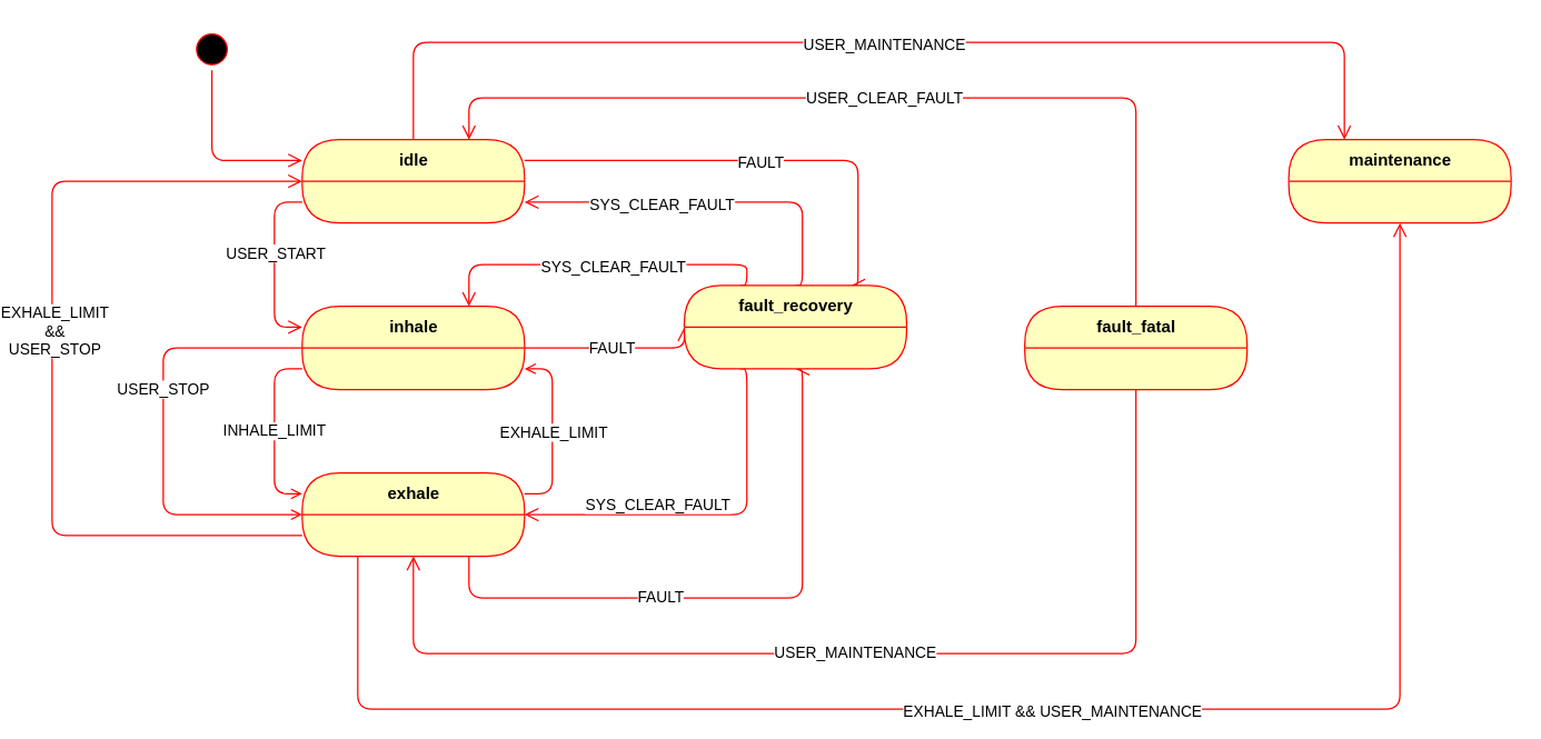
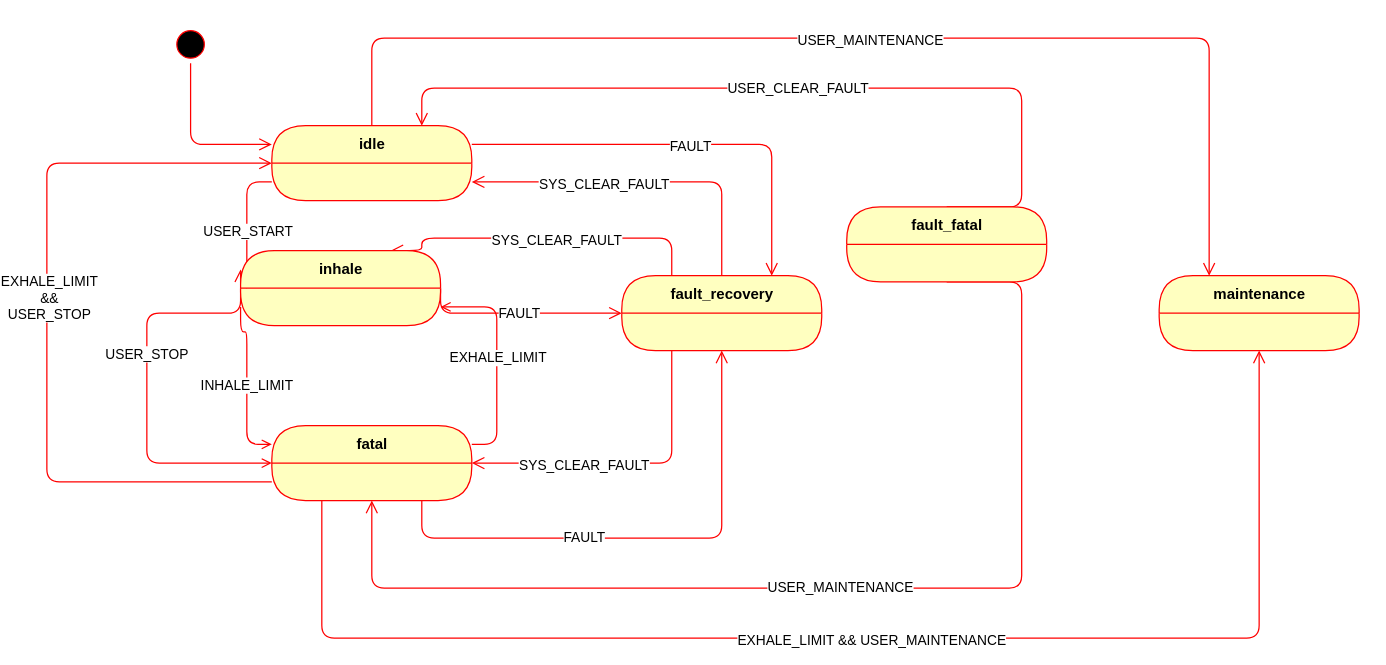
- <mxCell id="34" value="maintenance" style="swimlane;html=1;fontStyle=1;align=center;verticalAlign=middle;childLayout=stackLayout;horizontal=1;startSize=30;horizontalStack=0;resizeParent=0;resizeLast=1;container=0;fontColor=#000000;collapsible=0;rounded=1;arcSize=30;strokeColor=#ff0000;fillColor=#ffffc0;swimlaneFillColor=#ffffc0;dropTarget=0;" vertex="1" parent="1"><mxGeometry x="910" y="100" width="160" height="60" as="geometry" /></mxCell>
+ <mxCell id="34" value="maintenance" style="swimlane;html=1;fontStyle=1;align=center;verticalAlign=middle;childLayout=stackLayout;horizontal=1;startSize=30;horizontalStack=0;resizeParent=0;resizeLast=1;container=0;fontColor=#000000;collapsible=0;rounded=1;arcSize=30;strokeColor=#ff0000;fillColor=#ffffc0;swimlaneFillColor=#ffffc0;dropTarget=0;" vertex="1" parent="1"><mxGeometry x="910" y="220" width="160" height="60" as="geometry" /></mxCell>
- <mxCell id="32" value="fault_recovery" style="swimlane;html=1;fontStyle=1;align=center;verticalAlign=middle;childLayout=stackLayout;horizontal=1;startSize=30;horizontalStack=0;resizeParent=0;resizeLast=1;container=0;fontColor=#000000;collapsible=0;rounded=1;arcSize=30;strokeColor=#ff0000;fillColor=#ffffc0;swimlaneFillColor=#ffffc0;dropTarget=0;" vertex="1" parent="1"><mxGeometry x="475" y="205" width="160" height="60" as="geometry" /></mxCell>
+ <mxCell id="32" value="fault_recovery" style="swimlane;html=1;fontStyle=1;align=center;verticalAlign=middle;childLayout=stackLayout;horizontal=1;startSize=30;horizontalStack=0;resizeParent=0;resizeLast=1;container=0;fontColor=#000000;collapsible=0;rounded=1;arcSize=30;strokeColor=#ff0000;fillColor=#ffffc0;swimlaneFillColor=#ffffc0;dropTarget=0;" vertex="1" parent="1"><mxGeometry x="480" y="220" width="160" height="60" as="geometry" /></mxCell>
- <mxCell id="31" value="inhale" style="swimlane;html=1;fontStyle=1;align=center;verticalAlign=middle;childLayout=stackLayout;horizontal=1;startSize=30;horizontalStack=0;resizeParent=0;resizeLast=1;container=0;fontColor=#000000;collapsible=0;rounded=1;arcSize=30;strokeColor=#ff0000;fillColor=#ffffc0;swimlaneFillColor=#ffffc0;dropTarget=0;" vertex="1" parent="1"><mxGeometry x="200" y="220" width="160" height="60" as="geometry" /></mxCell>
+ <mxCell id="31" value="inhale" style="swimlane;html=1;fontStyle=1;align=center;verticalAlign=middle;childLayout=stackLayout;horizontal=1;startSize=30;horizontalStack=0;resizeParent=0;resizeLast=1;container=0;fontColor=#000000;collapsible=0;rounded=1;arcSize=30;strokeColor=#ff0000;fillColor=#ffffc0;swimlaneFillColor=#ffffc0;dropTarget=0;" vertex="1" parent="1"><mxGeometry x="175" y="200" width="160" height="60" as="geometry" /></mxCell>
- <mxCell id="33" value="fault_fatal" style="swimlane;html=1;fontStyle=1;align=center;verticalAlign=middle;childLayout=stackLayout;horizontal=1;startSize=30;horizontalStack=0;resizeParent=0;resizeLast=1;container=0;fontColor=#000000;collapsible=0;rounded=1;arcSize=30;strokeColor=#ff0000;fillColor=#ffffc0;swimlaneFillColor=#ffffc0;dropTarget=0;" vertex="1" parent="1"><mxGeometry x="720" y="220" width="160" height="60" as="geometry" /></mxCell>
+ <mxCell id="33" value="fault_fatal" style="swimlane;html=1;fontStyle=1;align=center;verticalAlign=middle;childLayout=stackLayout;horizontal=1;startSize=30;horizontalStack=0;resizeParent=0;resizeLast=1;container=0;fontColor=#000000;collapsible=0;rounded=1;arcSize=30;strokeColor=#ff0000;fillColor=#ffffc0;swimlaneFillColor=#ffffc0;dropTarget=0;" vertex="1" parent="1"><mxGeometry x="660" y="165" width="160" height="60" as="geometry" /></mxCell>
- <mxCell id="35" value="exhale" style="swimlane;html=1;fontStyle=1;align=center;verticalAlign=middle;childLayout=stackLayout;horizontal=1;startSize=30;horizontalStack=0;resizeParent=0;resizeLast=1;container=0;fontColor=#000000;collapsible=0;rounded=1;arcSize=30;strokeColor=#ff0000;fillColor=#ffffc0;swimlaneFillColor=#ffffc0;dropTarget=0;" vertex="1" parent="1"><mxGeometry x="200" y="340" width="160" height="60" as="geometry" /></mxCell>
+ <mxCell id="35" value="fatal" style="swimlane;html=1;fontStyle=1;align=center;verticalAlign=middle;childLayout=stackLayout;horizontal=1;startSize=30;horizontalStack=0;resizeParent=0;resizeLast=1;container=0;fontColor=#000000;collapsible=0;rounded=1;arcSize=30;strokeColor=#ff0000;fillColor=#ffffc0;swimlaneFillColor=#ffffc0;dropTarget=0;" vertex="1" parent="1"><mxGeometry x="200" y="340" width="160" height="60" as="geometry" /></mxCell>
